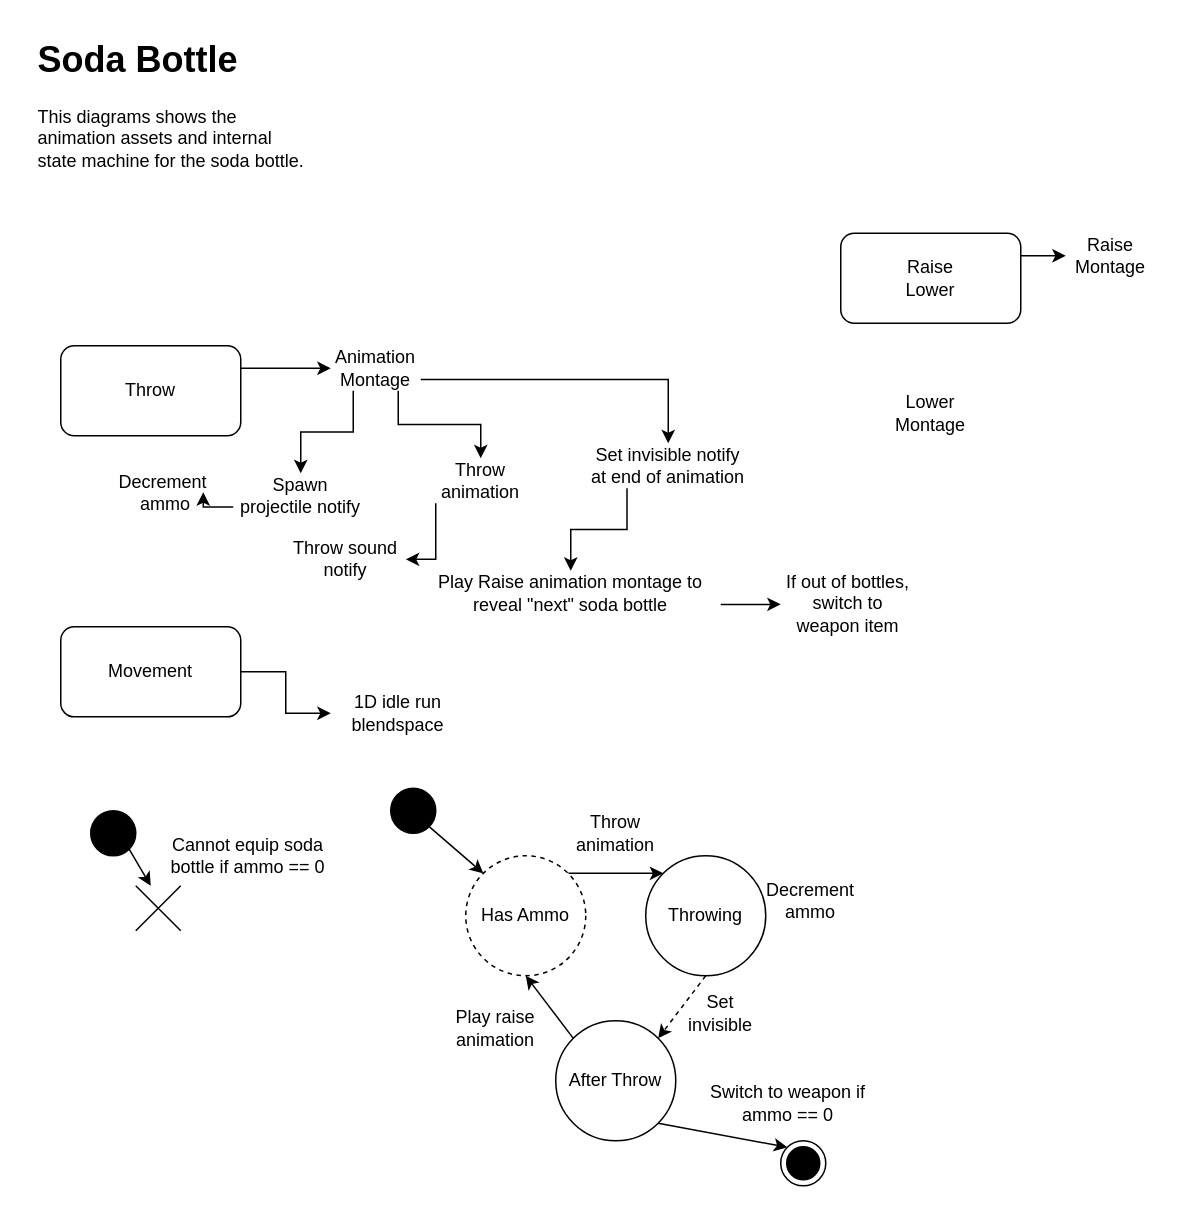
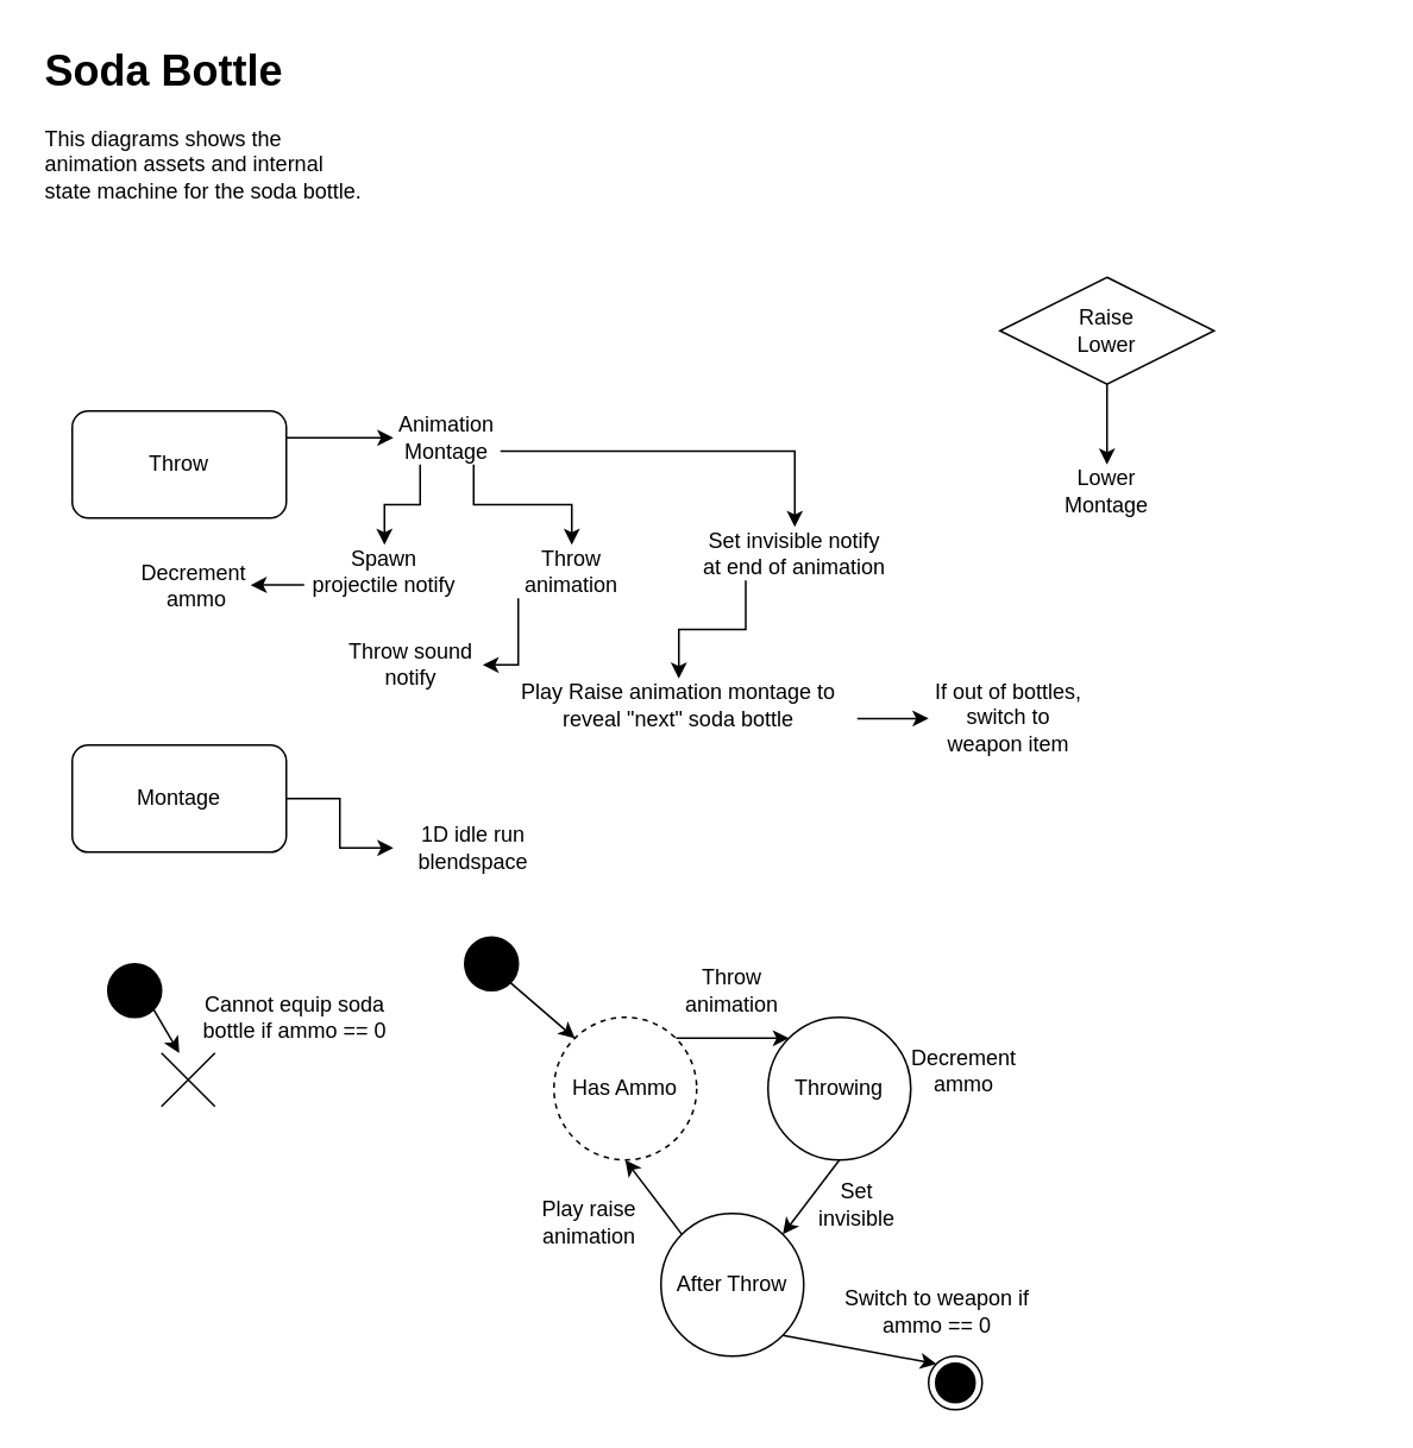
- <mxCell id="23" style="edgeStyle=orthogonalEdgeStyle;rounded=0;orthogonalLoop=1;jettySize=auto;html=1;exitX=1;exitY=0.25;exitDx=0;exitDy=0;" edge="1" parent="1" source="25" target="45"><mxGeometry relative="1" as="geometry"><mxPoint x="720" y="170" as="targetPoint" /></mxGeometry></mxCell>
- <mxCell id="45" value="Raise Montage" style="text;html=1;strokeColor=none;fillColor=none;align=center;verticalAlign=middle;whiteSpace=wrap;rounded=0;" vertex="1" parent="1"><mxGeometry x="710" y="155" width="60" height="30" as="geometry" /></mxCell>
- <mxCell id="25" value="Raise&lt;br&gt;Lower" style="rounded=1;whiteSpace=wrap;html=1;" vertex="1" parent="1"><mxGeometry x="560" y="155" width="120" height="60" as="geometry" /></mxCell>
+ <mxCell id="25" value="Raise&lt;br&gt;Lower" style="rhombus;whiteSpace=wrap;html=1;" vertex="1" parent="1"><mxGeometry x="560" y="155" width="120" height="60" as="geometry" /></mxCell>
+ <mxCell id="24" style="edgeStyle=orthogonalEdgeStyle;rounded=0;orthogonalLoop=1;jettySize=auto;html=1;exitX=0.5;exitY=1;exitDx=0;exitDy=0;" edge="1" parent="1" source="25" target="46"><mxGeometry relative="1" as="geometry"><mxPoint x="620" y="275" as="targetPoint" /></mxGeometry></mxCell>
- <mxCell id="10" value="Spawn projectile notify" style="text;html=1;strokeColor=none;fillColor=none;align=center;verticalAlign=middle;whiteSpace=wrap;rounded=0;" vertex="1" parent="1"><mxGeometry x="155" y="315" width="90" height="30" as="geometry" /></mxCell>
+ <mxCell id="10" value="Spawn projectile notify" style="text;html=1;strokeColor=none;fillColor=none;align=center;verticalAlign=middle;whiteSpace=wrap;rounded=0;" vertex="1" parent="1"><mxGeometry x="170" y="305" width="90" height="30" as="geometry" /></mxCell>
- <mxCell id="19" value="Movement" style="rounded=1;whiteSpace=wrap;html=1;" vertex="1" parent="1"><mxGeometry x="40" y="417.39" width="120" height="60" as="geometry" /></mxCell>
+ <mxCell id="19" value="Montage" style="rounded=1;whiteSpace=wrap;html=1;" vertex="1" parent="1"><mxGeometry x="40" y="417.39" width="120" height="60" as="geometry" /></mxCell>
- <mxCell id="39" value="" style="endArrow=classic;html=1;rounded=0;entryX=1;entryY=0;entryDx=0;entryDy=0;exitX=0.5;exitY=1;exitDx=0;exitDy=0;dashed=1;" edge="1" parent="1" source="34" target="38"><mxGeometry width="50" height="50" relative="1" as="geometry"><mxPoint x="520" y="620" as="sourcePoint" /><mxPoint x="570" y="570" as="targetPoint" /></mxGeometry></mxCell>
+ <mxCell id="39" value="" style="endArrow=classic;html=1;rounded=0;entryX=1;entryY=0;entryDx=0;entryDy=0;exitX=0.5;exitY=1;exitDx=0;exitDy=0;" edge="1" parent="1" source="34" target="38"><mxGeometry width="50" height="50" relative="1" as="geometry"><mxPoint x="520" y="620" as="sourcePoint" /><mxPoint x="570" y="570" as="targetPoint" /></mxGeometry></mxCell>
